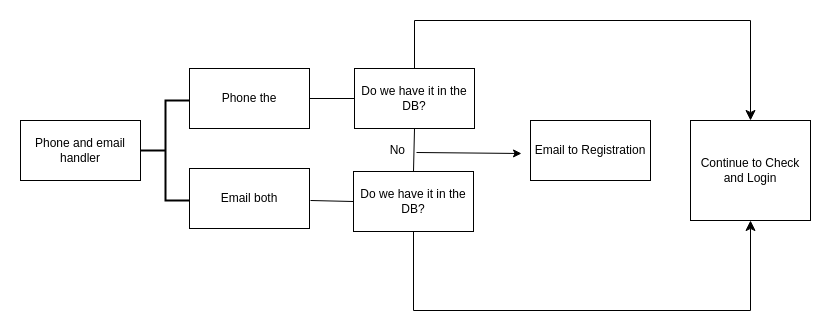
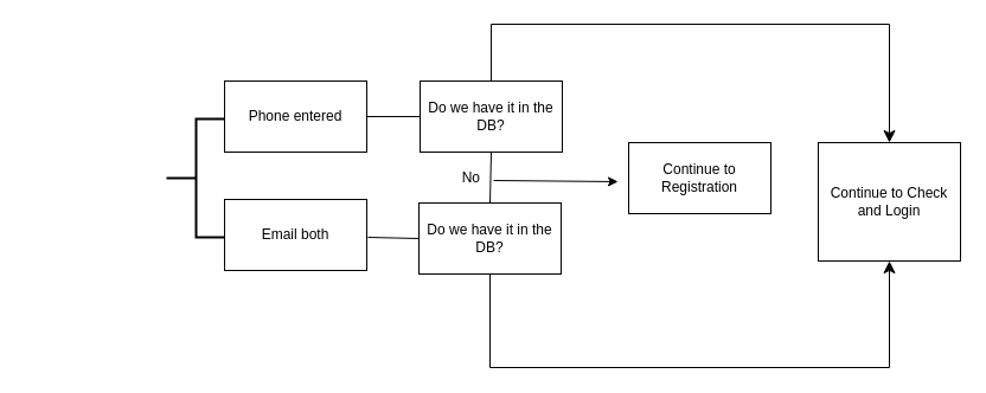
- <mxCell id="4" value="Phone the" style="rounded=0;whiteSpace=wrap;html=1;" vertex="1" parent="1"><mxGeometry x="189" y="68" width="120" height="60" as="geometry" /></mxCell>
+ <mxCell id="4" value="Phone entered" style="rounded=0;whiteSpace=wrap;html=1;" vertex="1" parent="1"><mxGeometry x="189" y="68" width="120" height="60" as="geometry" /></mxCell>
- <mxCell id="2" value="Phone and email handler" style="rounded=0;whiteSpace=wrap;html=1;" parent="1" vertex="1"><mxGeometry x="20" y="120" width="120" height="60" as="geometry" /></mxCell>
- <mxCell id="13" value="Email to Registration" style="rounded=0;whiteSpace=wrap;html=1;" vertex="1" parent="1"><mxGeometry x="530" y="120" width="120" height="60" as="geometry" /></mxCell>
+ <mxCell id="13" value="Continue to Registration" style="rounded=0;whiteSpace=wrap;html=1;" vertex="1" parent="1"><mxGeometry x="530" y="120" width="120" height="60" as="geometry" /></mxCell>
